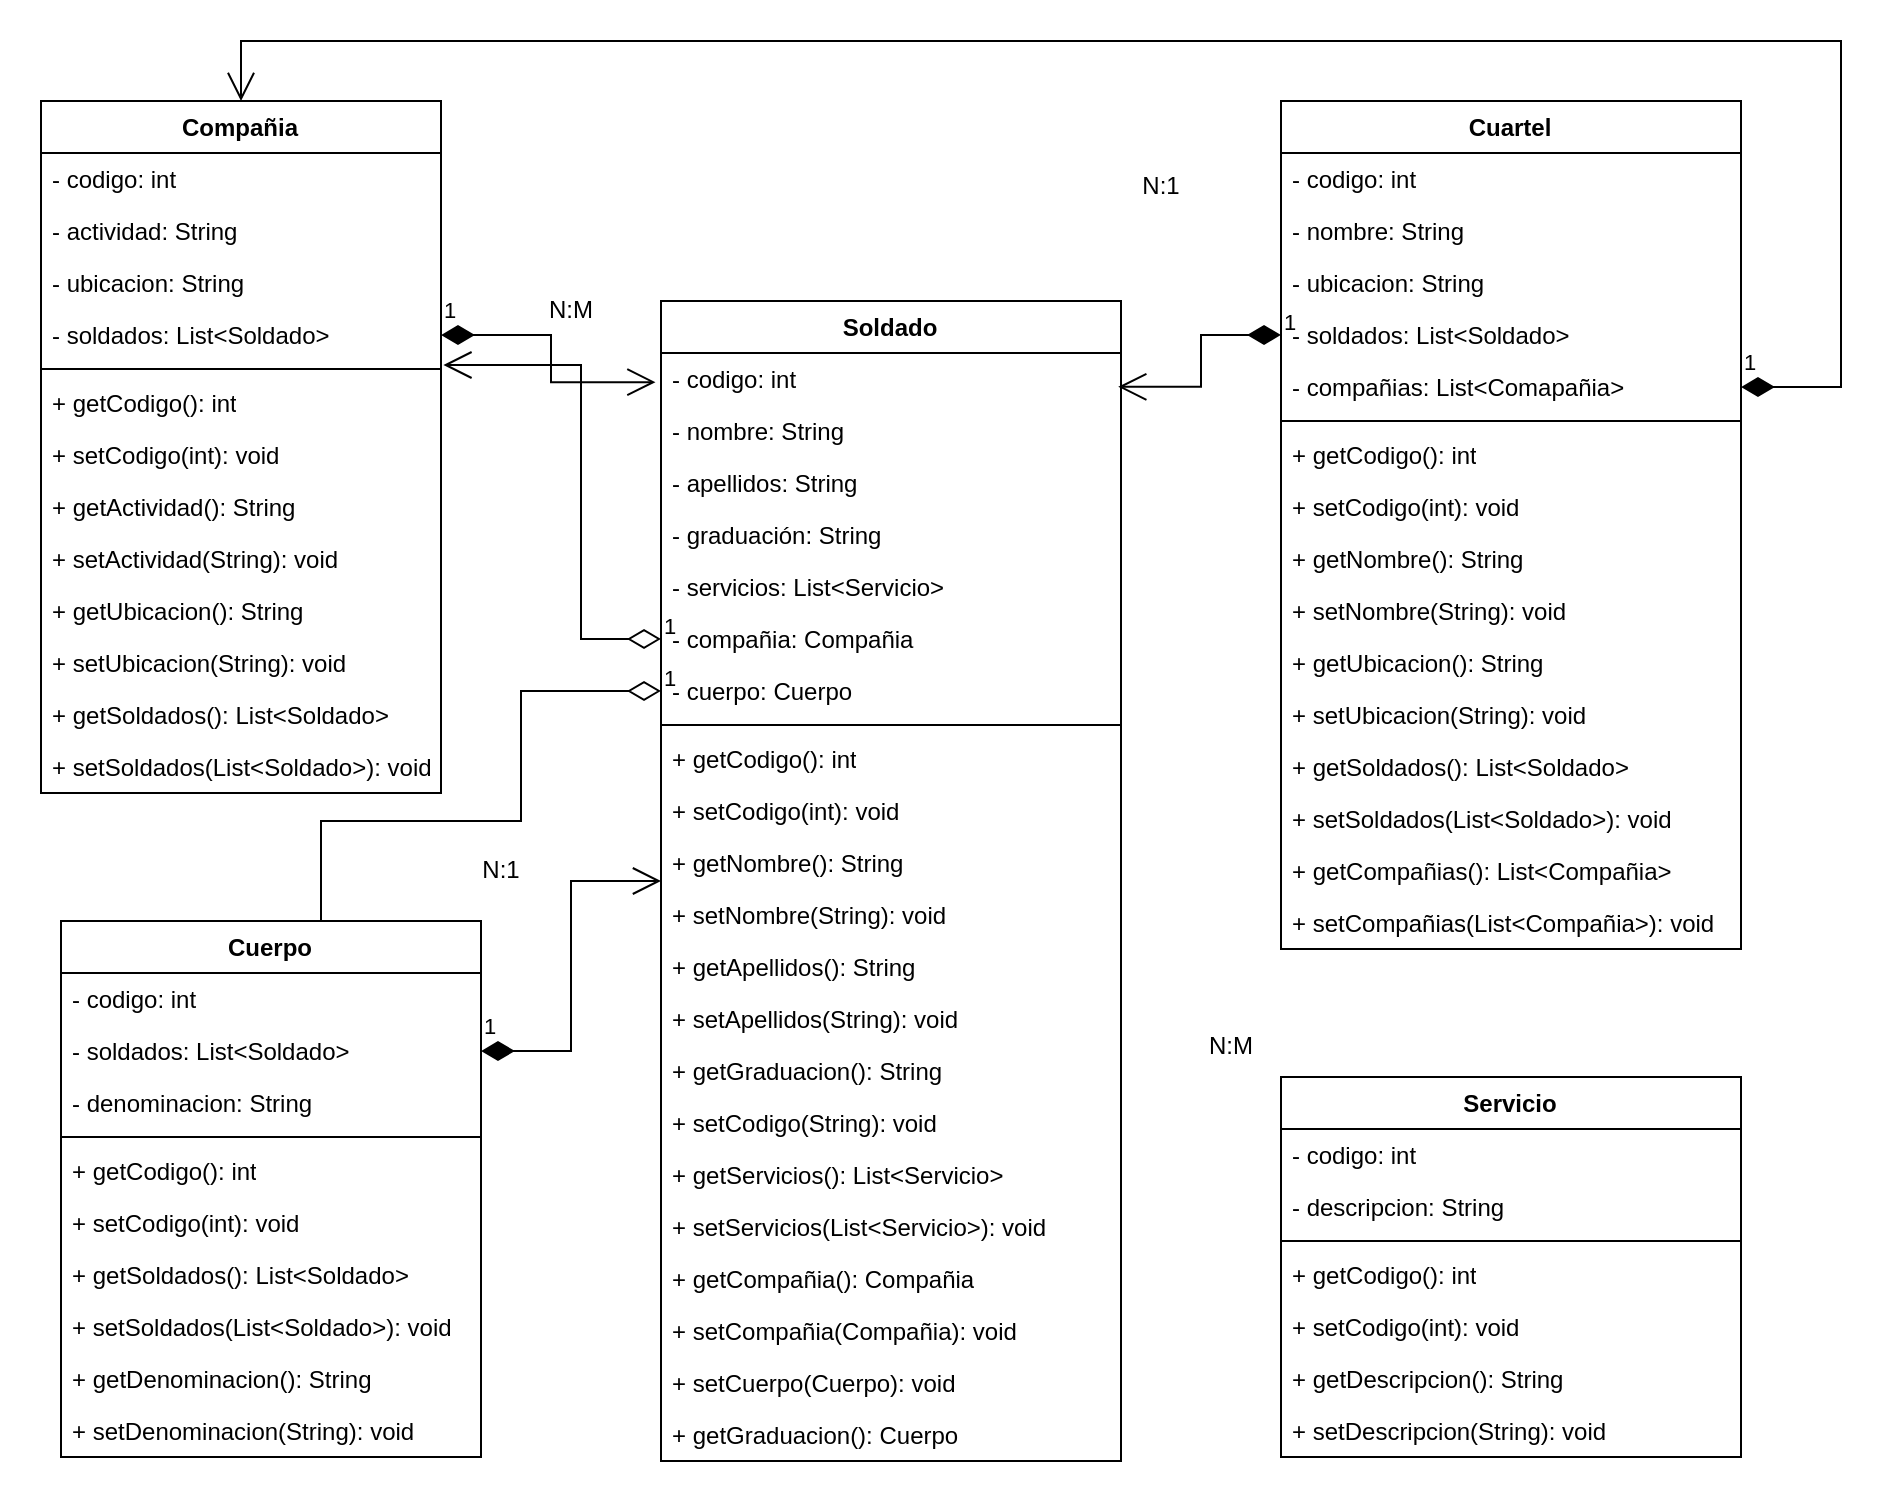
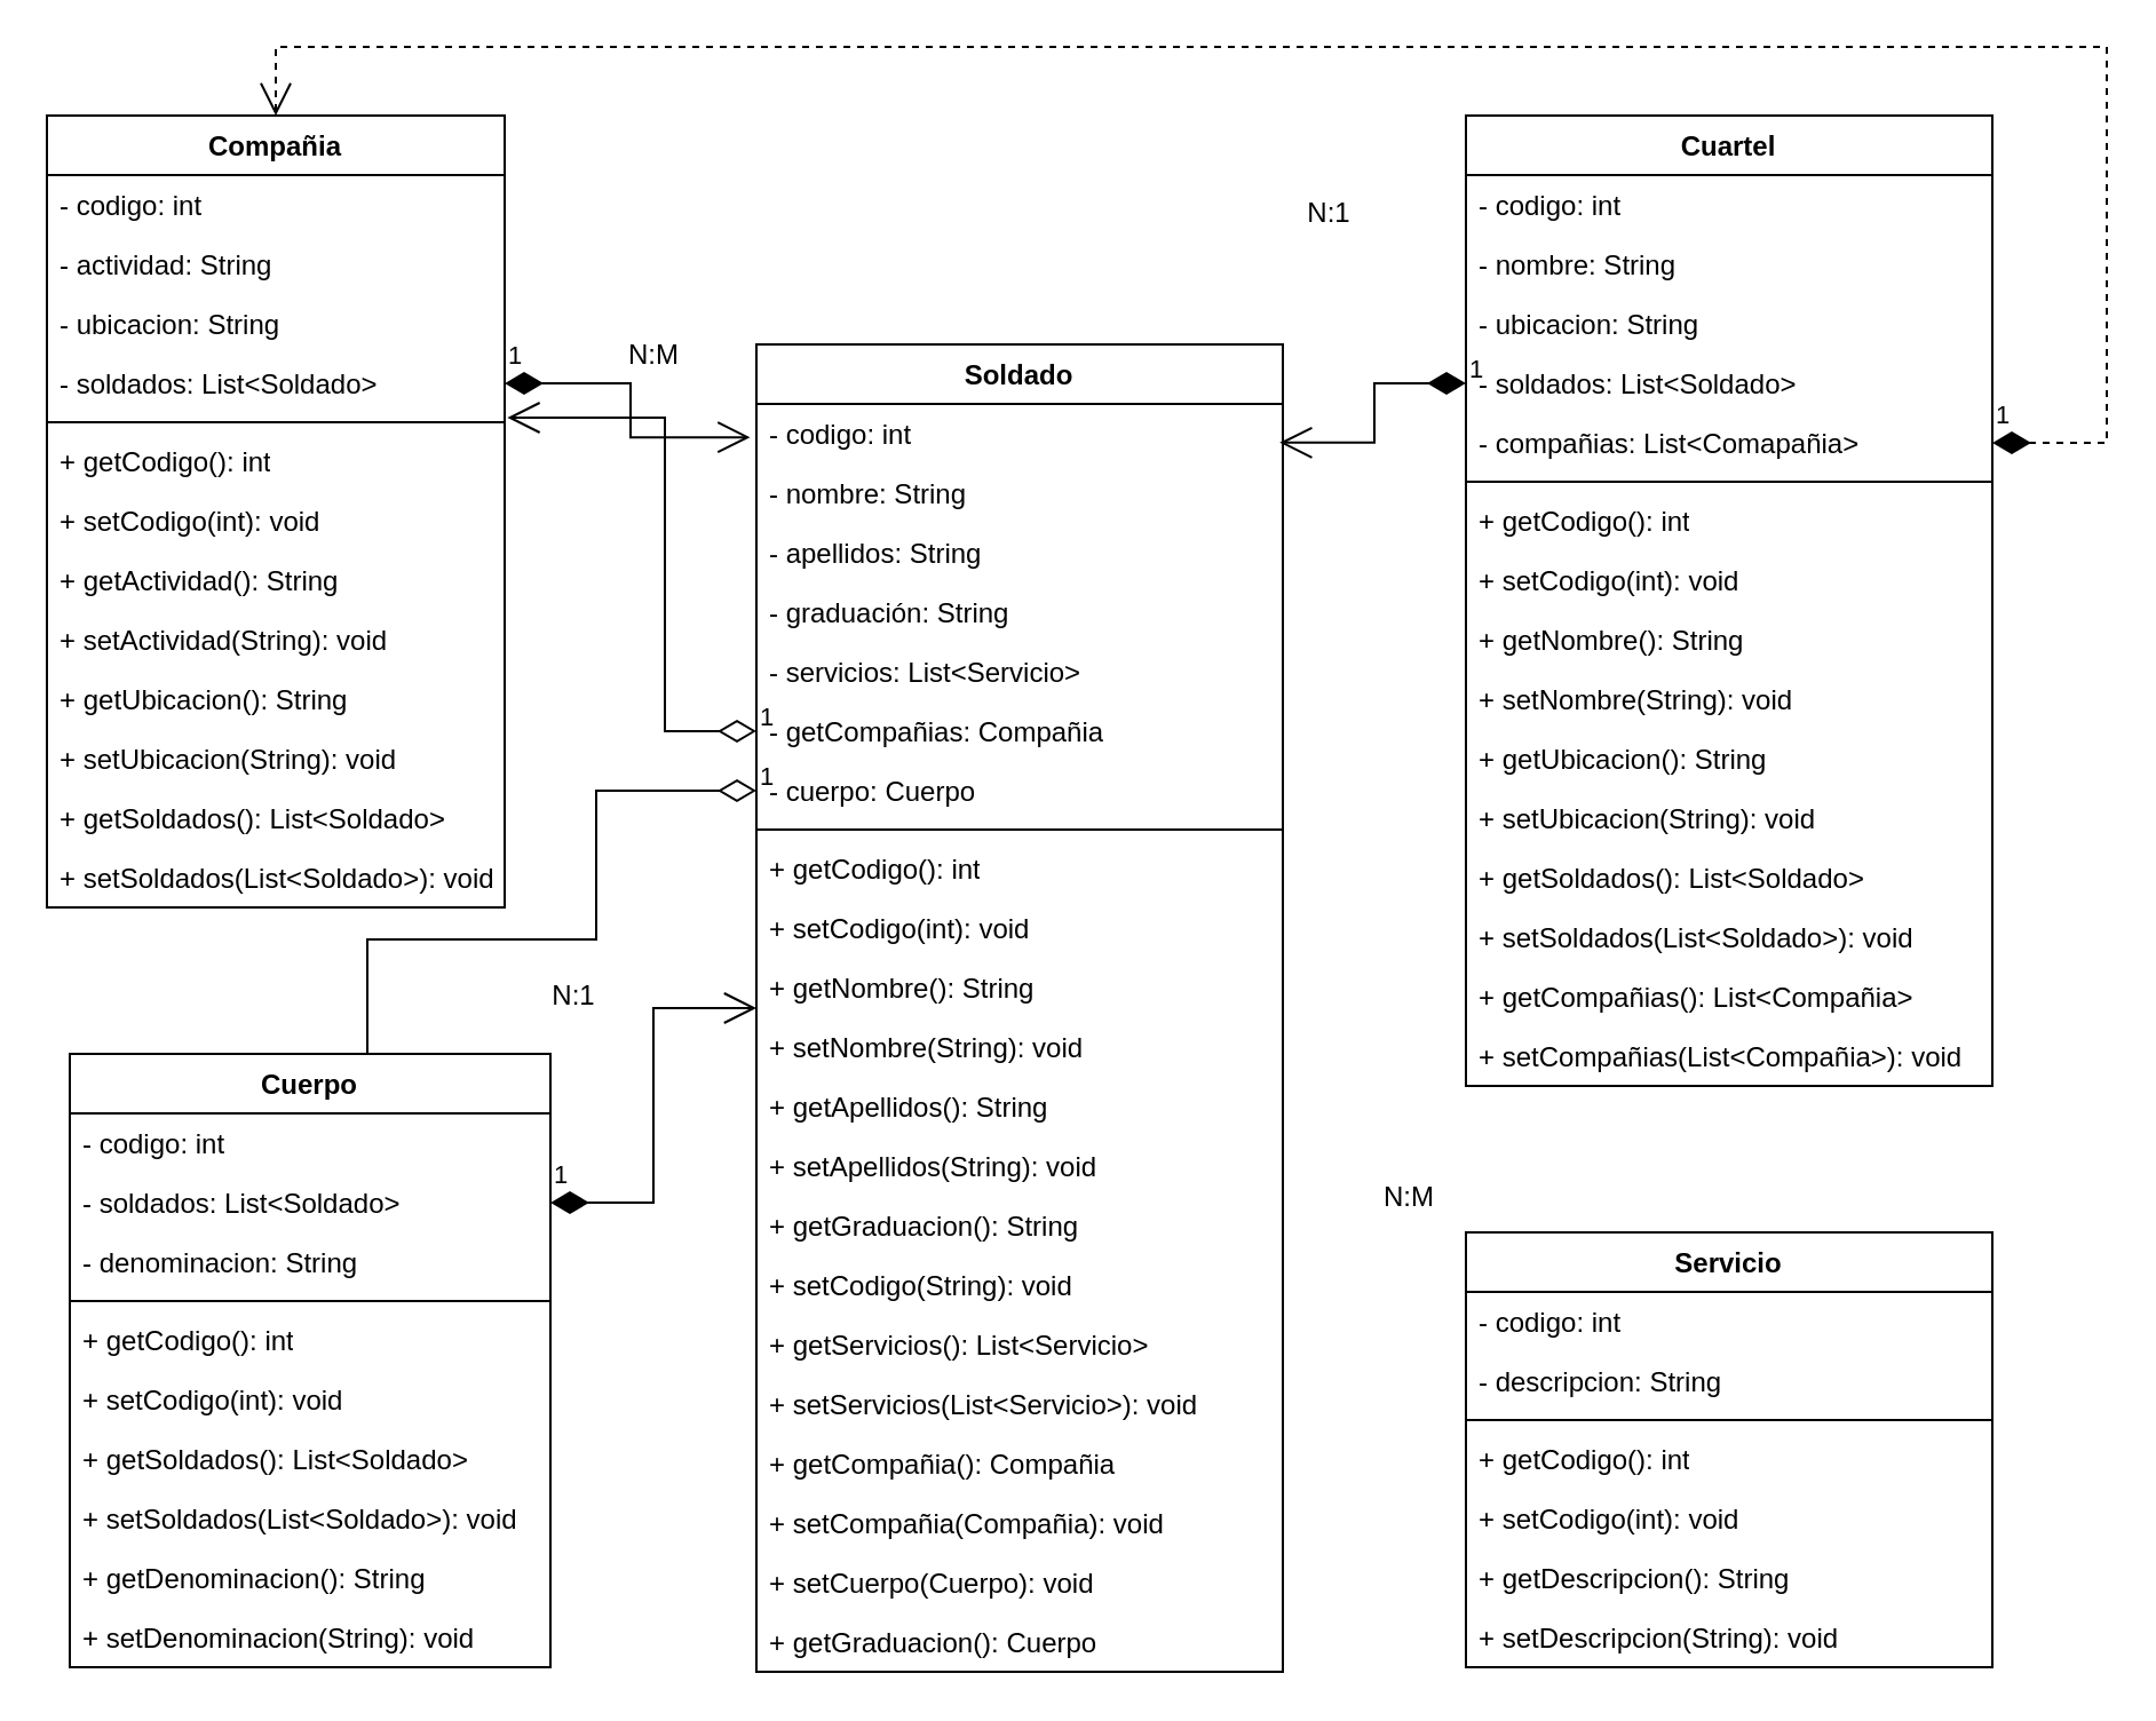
- <mxCell id="84" value="1" style="endArrow=open;html=1;endSize=12;startArrow=diamondThin;startSize=14;startFill=1;edgeStyle=orthogonalEdgeStyle;align=left;verticalAlign=bottom;rounded=0;entryX=0.5;entryY=0;entryDx=0;entryDy=0;" edge="1" parent="1" source="30" target="42"><mxGeometry x="-1" y="3" relative="1" as="geometry"><mxPoint x="650" y="177" as="sourcePoint" /><mxPoint x="499" y="178" as="targetPoint" /><Array as="points"><mxPoint x="920" y="193" /><mxPoint x="920" y="20" /><mxPoint x="120" y="20" /></Array></mxGeometry></mxCell>
+ <mxCell id="84" value="1" style="endArrow=open;html=1;endSize=12;startArrow=diamondThin;startSize=14;startFill=1;edgeStyle=orthogonalEdgeStyle;align=left;verticalAlign=bottom;rounded=0;entryX=0.5;entryY=0;entryDx=0;entryDy=0;dashed=1;" edge="1" parent="1" source="30" target="42"><mxGeometry x="-1" y="3" relative="1" as="geometry"><mxPoint x="650" y="177" as="sourcePoint" /><mxPoint x="499" y="178" as="targetPoint" /><Array as="points"><mxPoint x="920" y="193" /><mxPoint x="920" y="20" /><mxPoint x="120" y="20" /></Array></mxGeometry></mxCell>
- <mxCell id="8" value="- compañia: Compañia" style="text;strokeColor=none;fillColor=none;align=left;verticalAlign=top;spacingLeft=4;spacingRight=4;overflow=hidden;rotatable=0;points=[[0,0.5],[1,0.5]];portConstraint=eastwest;whiteSpace=wrap;html=1;" vertex="1" parent="2"><mxGeometry y="156" width="230" height="26" as="geometry" /></mxCell>
+ <mxCell id="8" value="- getCompañias: Compañia" style="text;strokeColor=none;fillColor=none;align=left;verticalAlign=top;spacingLeft=4;spacingRight=4;overflow=hidden;rotatable=0;points=[[0,0.5],[1,0.5]];portConstraint=eastwest;whiteSpace=wrap;html=1;" vertex="1" parent="2"><mxGeometry y="156" width="230" height="26" as="geometry" /></mxCell>
